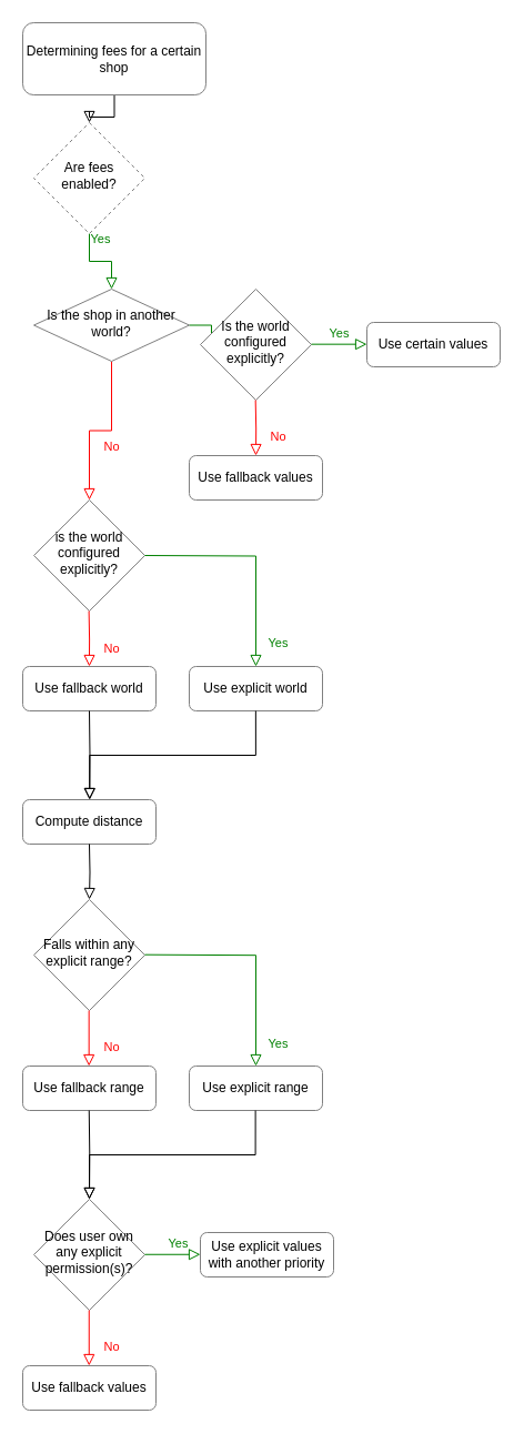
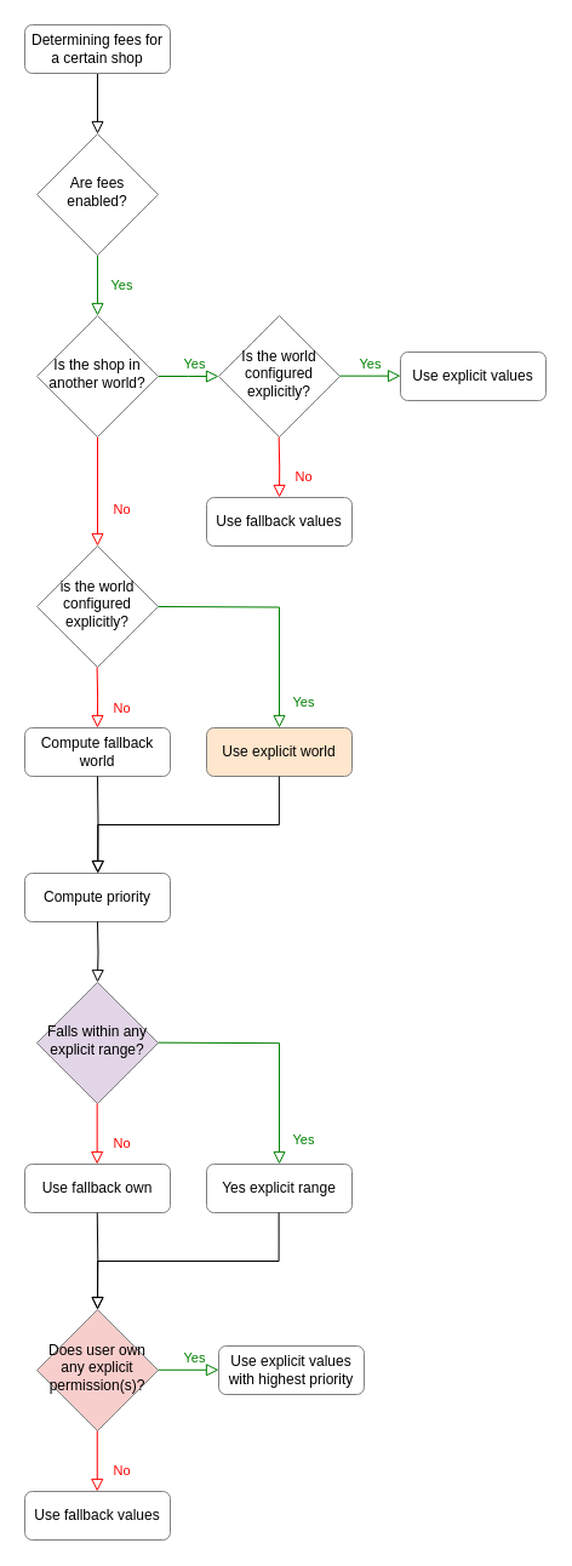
- <mxCell id="3" value="Determining fees for a certain shop" style="rounded=1;whiteSpace=wrap;html=1;fontSize=12;glass=0;strokeWidth=1;shadow=0;strokeColor=gray" parent="1" vertex="1"><mxGeometry x="20" y="20" width="165" height="65" as="geometry" /></mxCell>
+ <mxCell id="3" value="Determining fees for a certain shop" style="rounded=1;whiteSpace=wrap;html=1;fontSize=12;glass=0;strokeWidth=1;shadow=0;strokeColor=gray" parent="1" vertex="1"><mxGeometry x="20" y="20" width="120" height="40" as="geometry" /></mxCell>
- <mxCell id="5" value="Are fees enabled?" style="rhombus;whiteSpace=wrap;html=1;shadow=0;fontFamily=Helvetica;fontSize=12;align=center;strokeWidth=1;spacing=6;spacingTop=-4;strokeColor=gray;dashed=1;" parent="1" vertex="1"><mxGeometry x="30" y="110" width="100" height="100" as="geometry" /></mxCell>
+ <mxCell id="5" value="Are fees enabled?" style="rhombus;whiteSpace=wrap;html=1;shadow=0;fontFamily=Helvetica;fontSize=12;align=center;strokeWidth=1;spacing=6;spacingTop=-4;strokeColor=gray" parent="1" vertex="1"><mxGeometry x="30" y="110" width="100" height="100" as="geometry" /></mxCell>
- <mxCell id="8" value="Is the shop in another world?" style="rhombus;whiteSpace=wrap;html=1;shadow=0;fontFamily=Helvetica;fontSize=12;align=center;strokeWidth=1;spacing=6;spacingTop=-4;strokeColor=gray" parent="1" vertex="1"><mxGeometry x="30" y="260" width="140" height="65" as="geometry" /></mxCell>
+ <mxCell id="8" value="Is the shop in another world?" style="rhombus;whiteSpace=wrap;html=1;shadow=0;fontFamily=Helvetica;fontSize=12;align=center;strokeWidth=1;spacing=6;spacingTop=-4;strokeColor=gray" parent="1" vertex="1"><mxGeometry x="30" y="260" width="100" height="100" as="geometry" /></mxCell>
- <mxCell id="12" value="Use certain values" style="rounded=1;whiteSpace=wrap;html=1;fontSize=12;glass=0;strokeWidth=1;shadow=0;strokeColor=gray" parent="1" vertex="1"><mxGeometry x="330" y="290" width="120" height="40" as="geometry" /></mxCell>
+ <mxCell id="12" value="Use explicit values" style="rounded=1;whiteSpace=wrap;html=1;fontSize=12;glass=0;strokeWidth=1;shadow=0;strokeColor=gray" parent="1" vertex="1"><mxGeometry x="330" y="290" width="120" height="40" as="geometry" /></mxCell>
- <mxCell id="30" value="Use fallback world" style="rounded=1;whiteSpace=wrap;html=1;fontSize=12;glass=0;strokeWidth=1;shadow=0;strokeColor=gray" vertex="1" parent="1"><mxGeometry x="20" y="600" width="120" height="40" as="geometry" /></mxCell>
+ <mxCell id="30" value="Compute fallback world" style="rounded=1;whiteSpace=wrap;html=1;fontSize=12;glass=0;strokeWidth=1;shadow=0;strokeColor=gray" vertex="1" parent="1"><mxGeometry x="20" y="600" width="120" height="40" as="geometry" /></mxCell>
- <mxCell id="32" value="Use explicit world" style="rounded=1;whiteSpace=wrap;html=1;fontSize=12;glass=0;strokeWidth=1;shadow=0;strokeColor=gray" vertex="1" parent="1"><mxGeometry x="170" y="600" width="120" height="40" as="geometry" /></mxCell>
+ <mxCell id="32" value="Use explicit world" style="rounded=1;whiteSpace=wrap;html=1;fontSize=12;glass=0;strokeWidth=1;shadow=0;strokeColor=gray;fillColor=#ffe6cc;" vertex="1" parent="1"><mxGeometry x="170" y="600" width="120" height="40" as="geometry" /></mxCell>
- <mxCell id="9" value="Compute distance" style="rounded=1;whiteSpace=wrap;html=1;fontSize=12;glass=0;strokeWidth=1;shadow=0;strokeColor=gray" parent="1" vertex="1"><mxGeometry x="20" y="720" width="120" height="40" as="geometry" /></mxCell>
+ <mxCell id="9" value="Compute priority" style="rounded=1;whiteSpace=wrap;html=1;fontSize=12;glass=0;strokeWidth=1;shadow=0;strokeColor=gray" parent="1" vertex="1"><mxGeometry x="20" y="720" width="120" height="40" as="geometry" /></mxCell>
- <mxCell id="16" value="Falls within any explicit range?" style="rhombus;whiteSpace=wrap;html=1;shadow=0;fontFamily=Helvetica;fontSize=12;align=center;strokeWidth=1;spacing=6;spacingTop=-4;strokeColor=gray" parent="1" vertex="1"><mxGeometry x="30" y="810" width="100" height="100" as="geometry" /></mxCell>
+ <mxCell id="16" value="Falls within any explicit range?" style="rhombus;whiteSpace=wrap;html=1;shadow=0;fontFamily=Helvetica;fontSize=12;align=center;strokeWidth=1;spacing=6;spacingTop=-4;strokeColor=gray;fillColor=#e1d5e7;" parent="1" vertex="1"><mxGeometry x="30" y="810" width="100" height="100" as="geometry" /></mxCell>
- <mxCell id="18" value="Use fallback range" style="rounded=1;whiteSpace=wrap;html=1;fontSize=12;glass=0;strokeWidth=1;shadow=0;strokeColor=gray" parent="1" vertex="1"><mxGeometry x="20" y="960" width="120" height="40" as="geometry" /></mxCell>
+ <mxCell id="18" value="Use fallback own" style="rounded=1;whiteSpace=wrap;html=1;fontSize=12;glass=0;strokeWidth=1;shadow=0;strokeColor=gray" parent="1" vertex="1"><mxGeometry x="20" y="960" width="120" height="40" as="geometry" /></mxCell>
- <mxCell id="19" value="Use explicit range" style="rounded=1;whiteSpace=wrap;html=1;fontSize=12;glass=0;strokeWidth=1;shadow=0;strokeColor=gray" parent="1" vertex="1"><mxGeometry x="170" y="960" width="120" height="40" as="geometry" /></mxCell>
+ <mxCell id="19" value="Yes explicit range" style="rounded=1;whiteSpace=wrap;html=1;fontSize=12;glass=0;strokeWidth=1;shadow=0;strokeColor=gray" parent="1" vertex="1"><mxGeometry x="170" y="960" width="120" height="40" as="geometry" /></mxCell>
- <mxCell id="21" value="Does user own any explicit permission(s)?" style="rhombus;whiteSpace=wrap;html=1;shadow=0;fontFamily=Helvetica;fontSize=12;align=center;strokeWidth=1;spacing=6;spacingTop=-4;strokeColor=gray" parent="1" vertex="1"><mxGeometry x="30" y="1080" width="100" height="100" as="geometry" /></mxCell>
+ <mxCell id="21" value="Does user own any explicit permission(s)?" style="rhombus;whiteSpace=wrap;html=1;shadow=0;fontFamily=Helvetica;fontSize=12;align=center;strokeWidth=1;spacing=6;spacingTop=-4;strokeColor=gray;fillColor=#f8cecc;" parent="1" vertex="1"><mxGeometry x="30" y="1080" width="100" height="100" as="geometry" /></mxCell>
- <mxCell id="27" value="Use explicit values&lt;div&gt;with another priority&lt;/div&gt;" style="rounded=1;whiteSpace=wrap;html=1;fontSize=12;glass=0;strokeWidth=1;shadow=0;strokeColor=gray" parent="1" vertex="1"><mxGeometry x="180" y="1110" width="120" height="40" as="geometry" /></mxCell>
+ <mxCell id="27" value="Use explicit values&lt;div&gt;with highest priority&lt;/div&gt;" style="rounded=1;whiteSpace=wrap;html=1;fontSize=12;glass=0;strokeWidth=1;shadow=0;strokeColor=gray" parent="1" vertex="1"><mxGeometry x="180" y="1110" width="120" height="40" as="geometry" /></mxCell>
